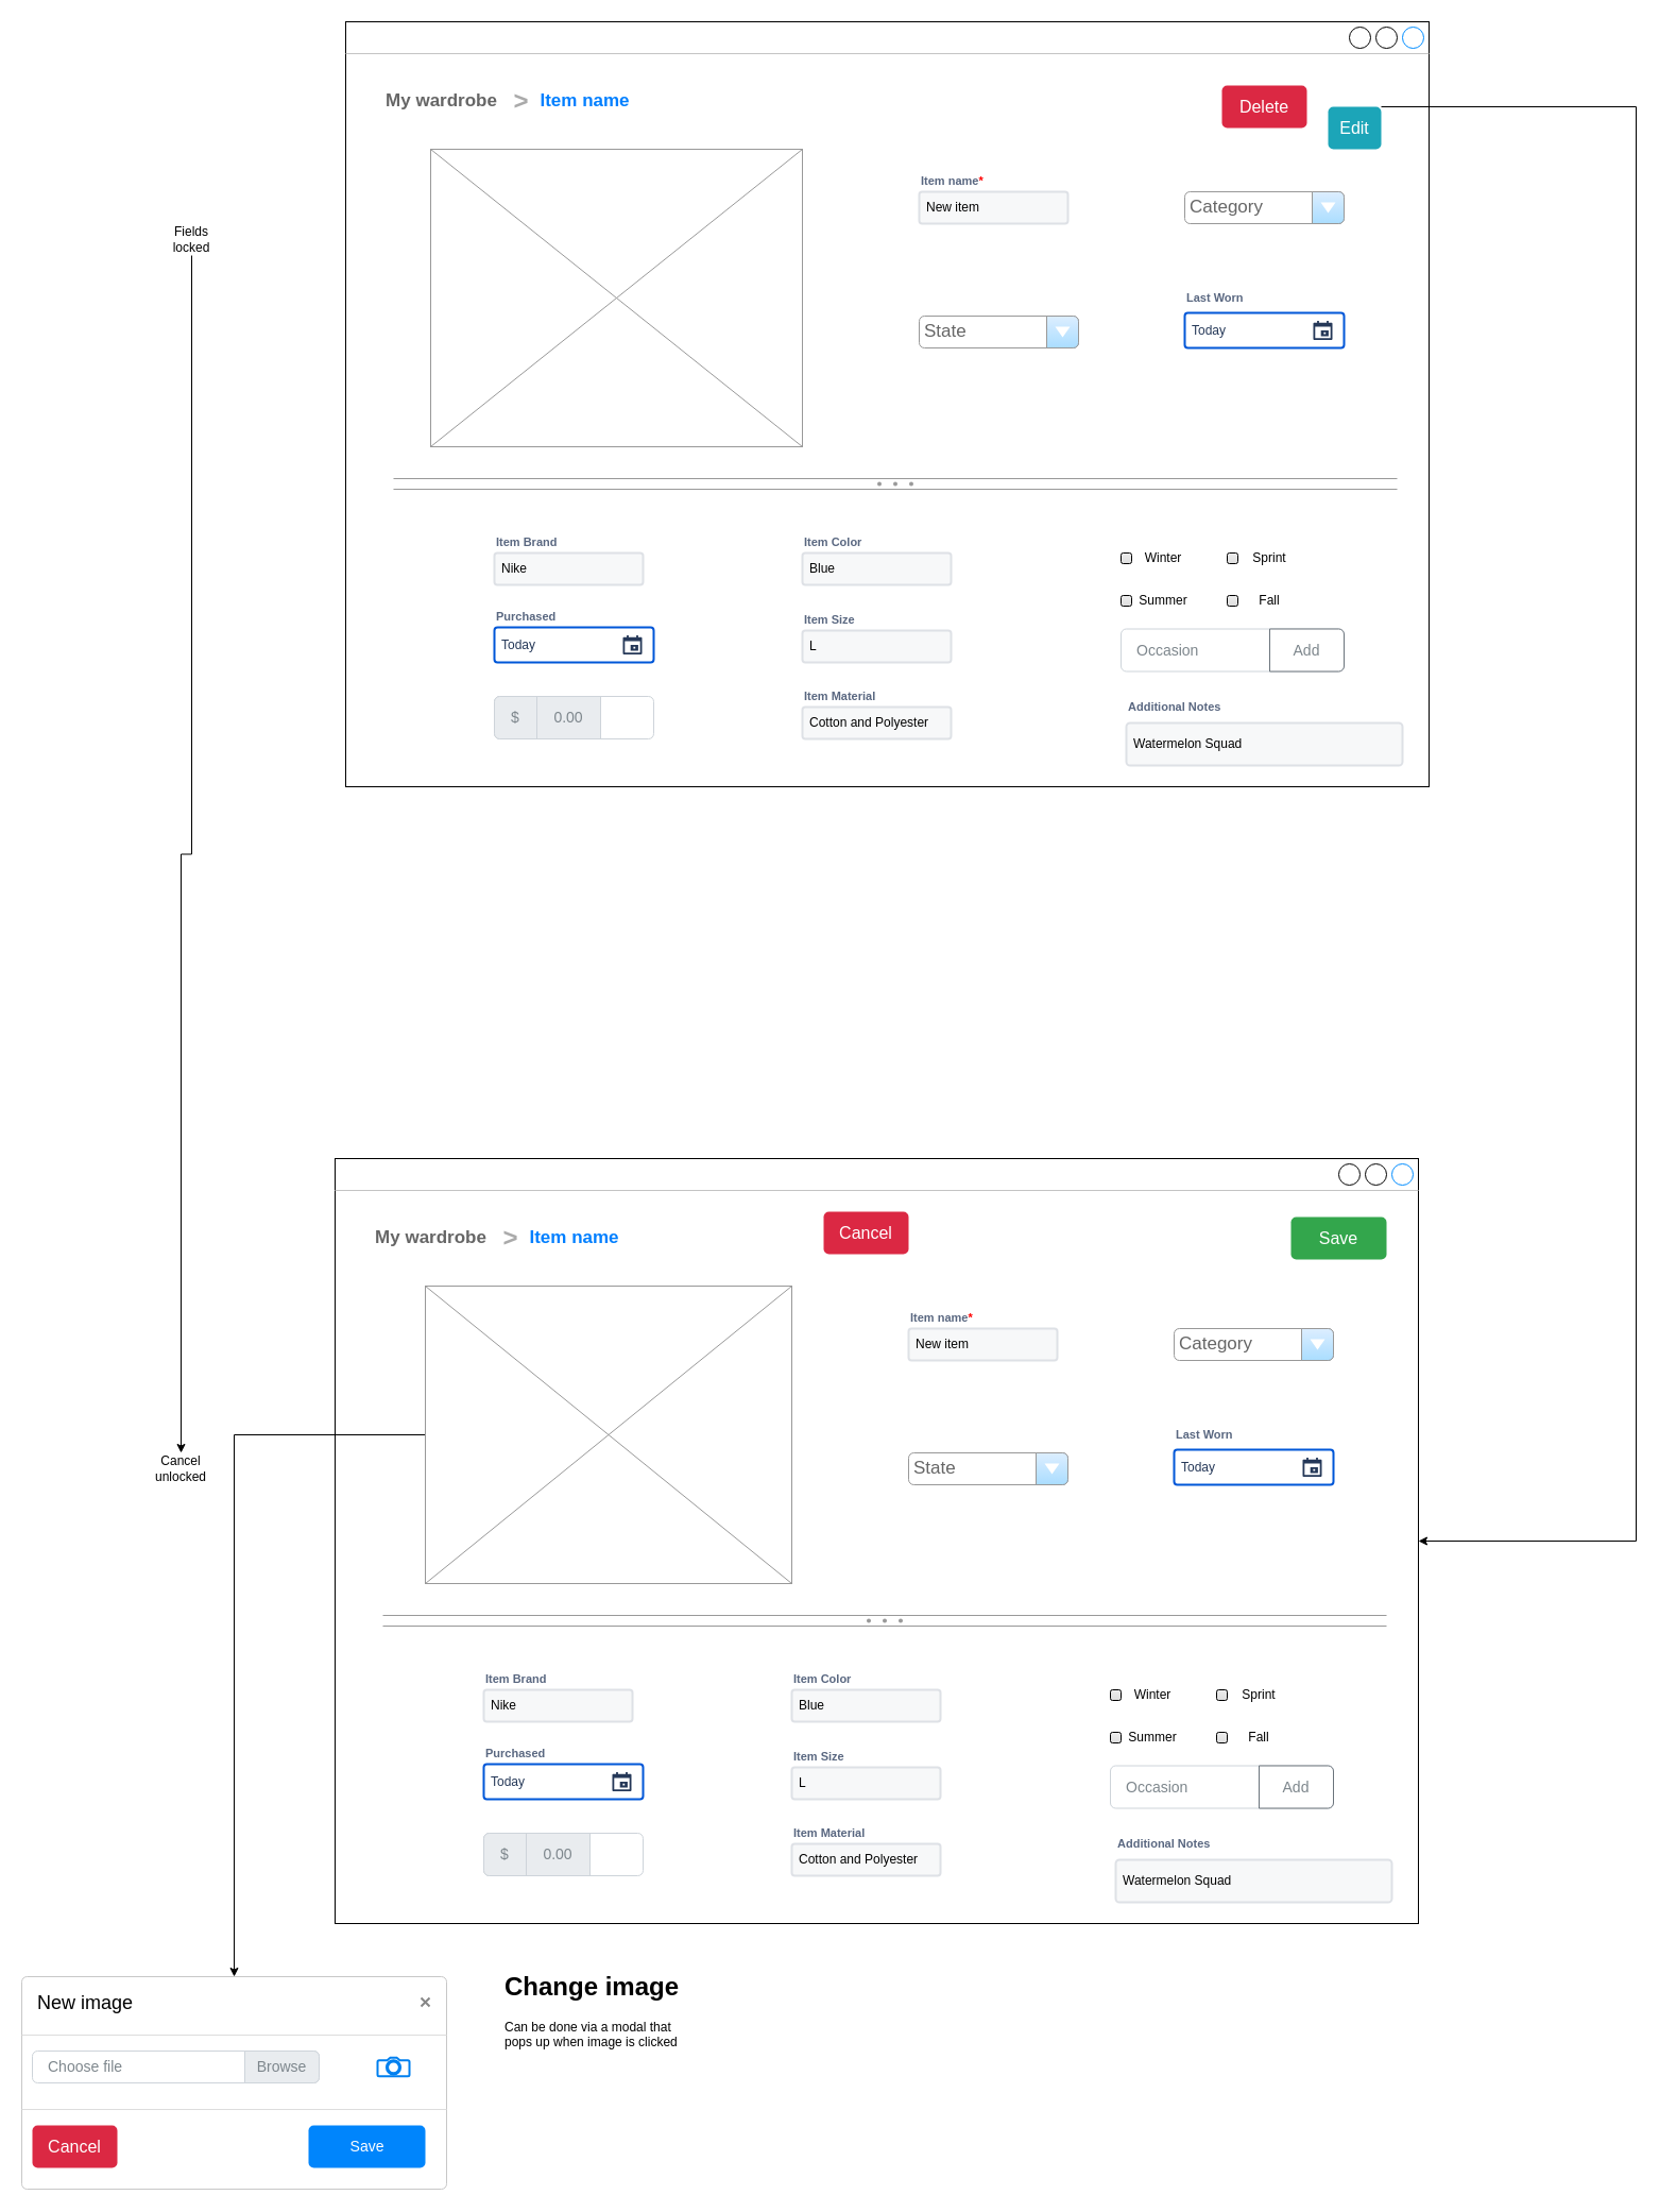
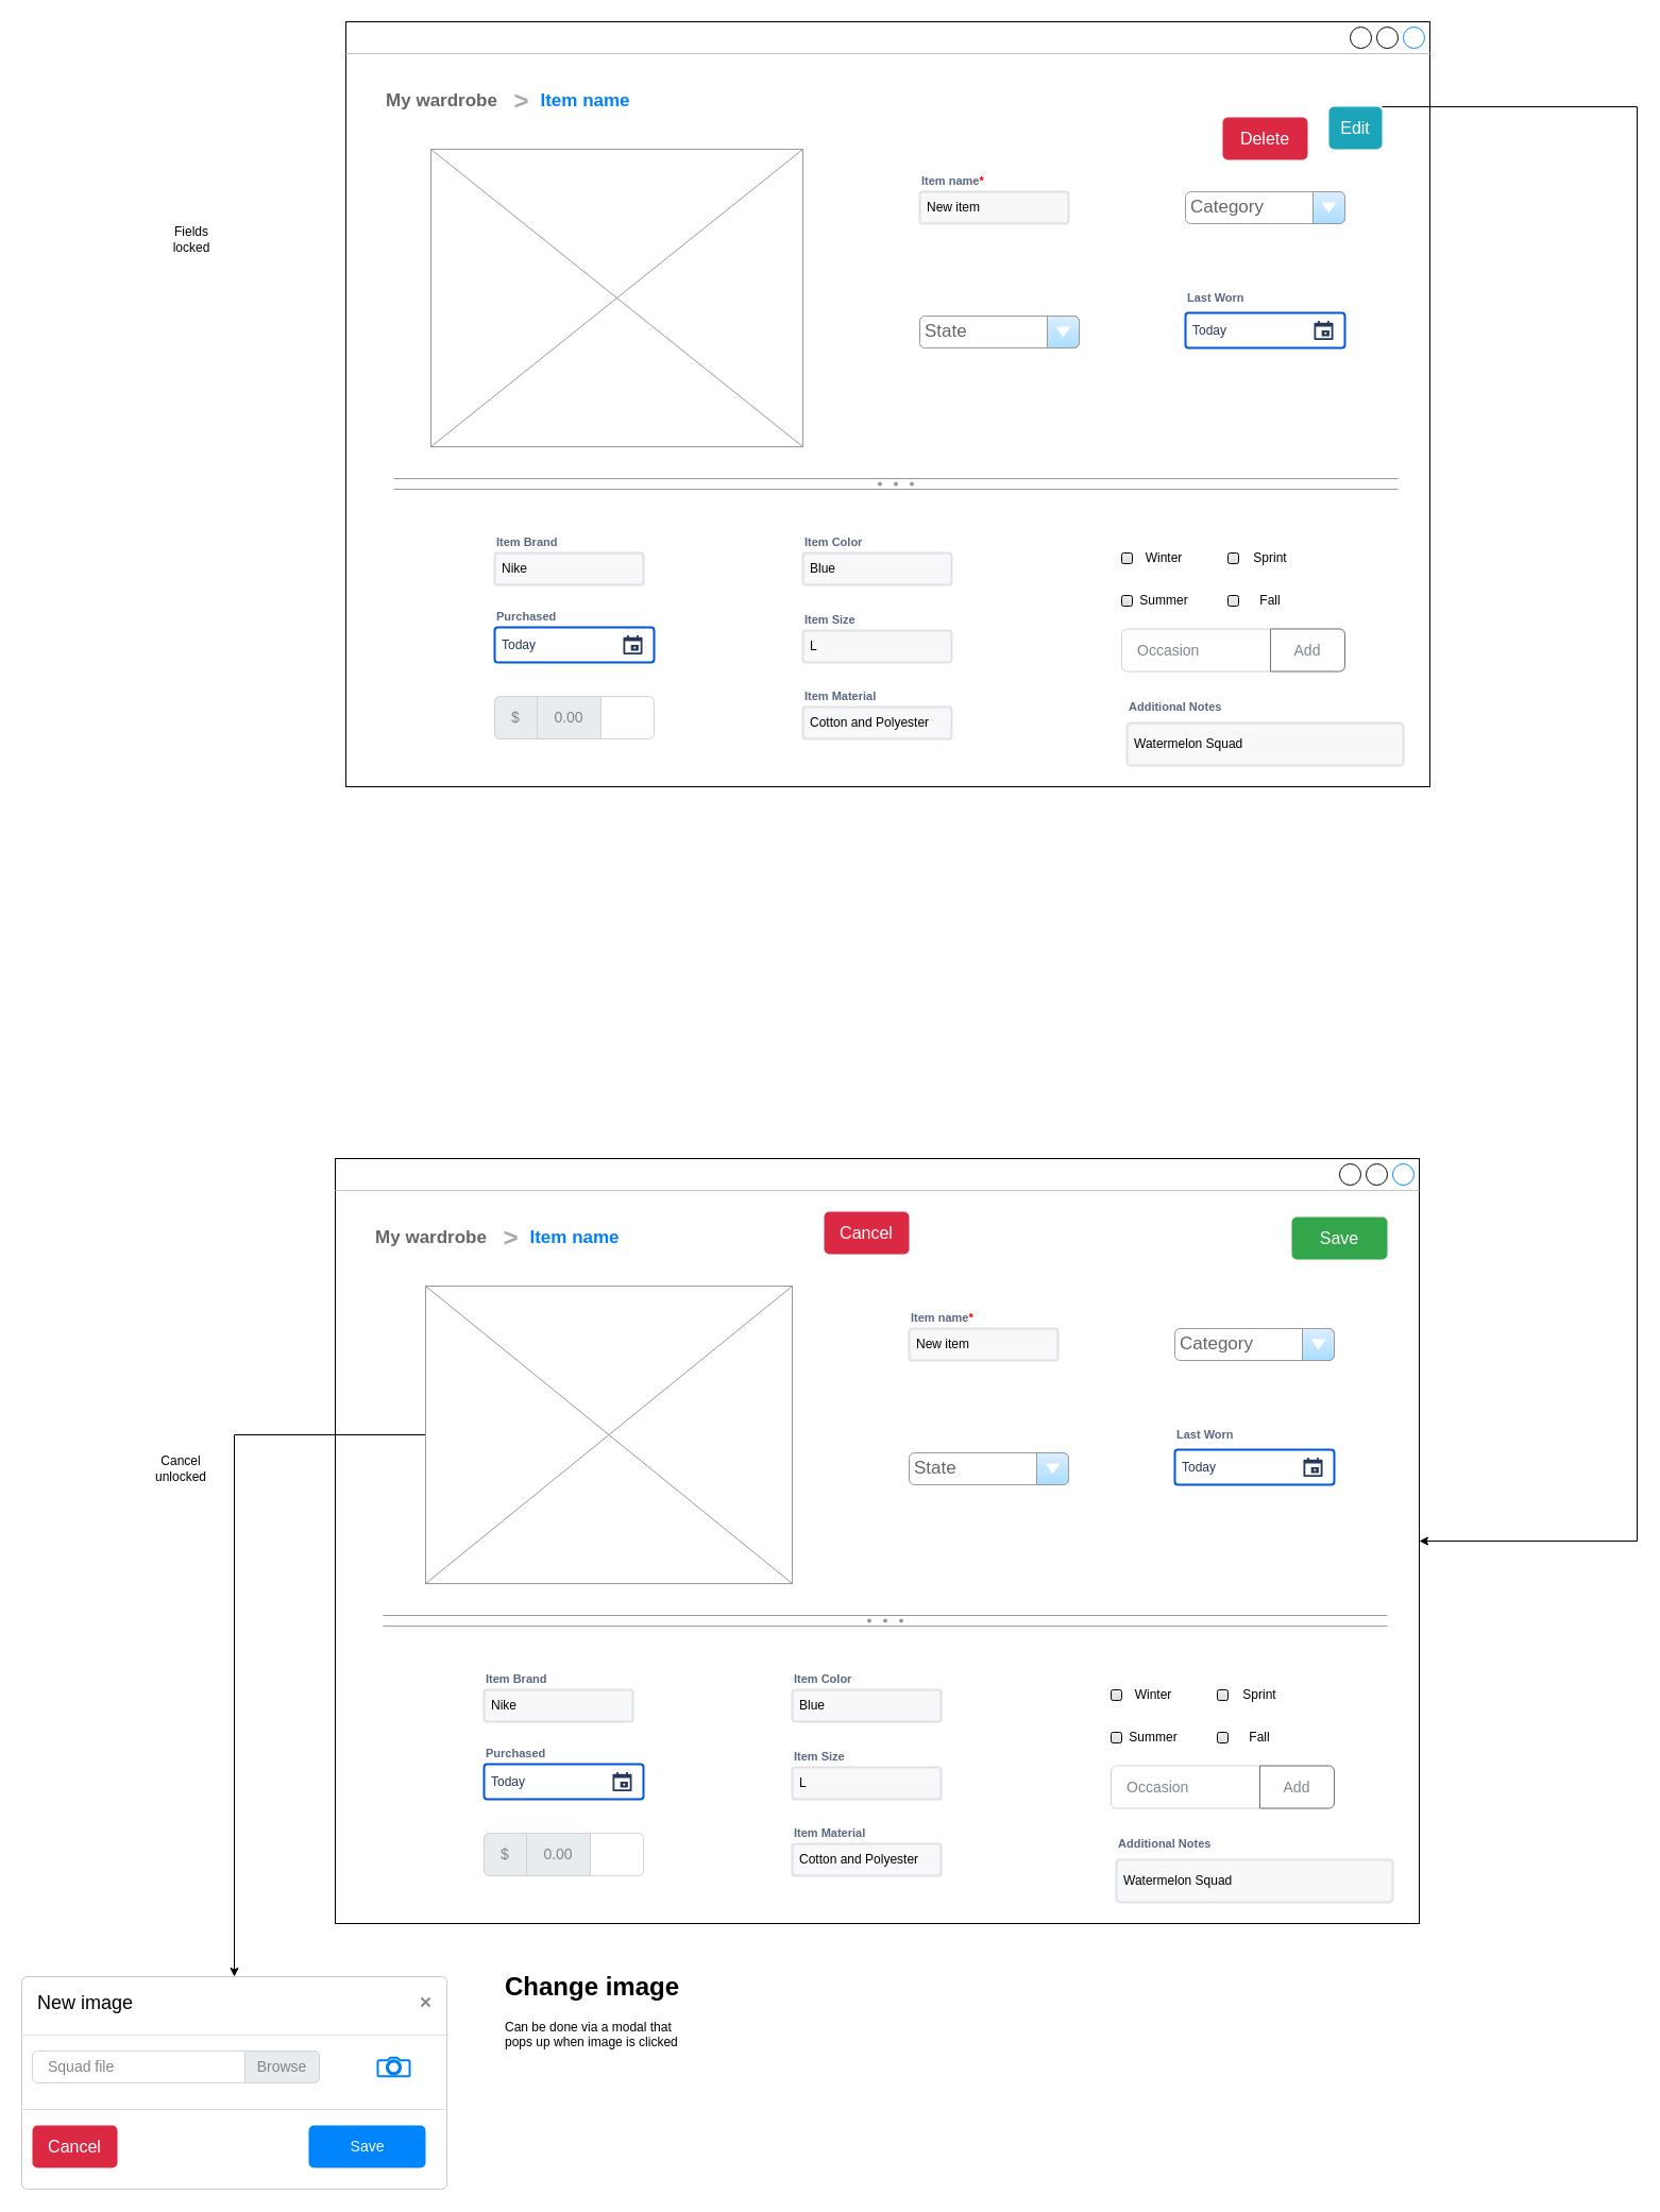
- <mxCell id="98" value="Delete" style="html=1;shadow=0;dashed=0;shape=mxgraph.bootstrap.rrect;rSize=5;strokeColor=none;strokeWidth=1;fillColor=#DB2843;fontColor=#FFFFFF;whiteSpace=wrap;align=center;verticalAlign=middle;spacingLeft=0;fontStyle=0;fontSize=16;spacing=5;" vertex="1" parent="1"><mxGeometry x="1150" y="80" width="80" height="40" as="geometry" /></mxCell>
+ <mxCell id="98" value="Delete" style="html=1;shadow=0;dashed=0;shape=mxgraph.bootstrap.rrect;rSize=5;strokeColor=none;strokeWidth=1;fillColor=#DB2843;fontColor=#FFFFFF;whiteSpace=wrap;align=center;verticalAlign=middle;spacingLeft=0;fontStyle=0;fontSize=16;spacing=5;" vertex="1" parent="1"><mxGeometry x="1150" y="110" width="80" height="40" as="geometry" /></mxCell>
- <mxCell id="83" style="edgeStyle=orthogonalEdgeStyle;rounded=0;orthogonalLoop=1;jettySize=auto;html=1;entryX=0.5;entryY=0;entryDx=0;entryDy=0;" edge="1" parent="1" source="84" target="85"><mxGeometry relative="1" as="geometry" /></mxCell>
- <mxCell id="92" value="Choose file" style="html=1;shadow=0;dashed=0;shape=mxgraph.bootstrap.rrect;rSize=5;strokeColor=#CED4DA;html=1;whiteSpace=wrap;fillColor=#FFFFFF;fontColor=#7D868C;align=left;spacingLeft=0;spacing=15;fontSize=14;" vertex="1" parent="87"><mxGeometry x="10" y="70" width="270" height="30" as="geometry" /></mxCell>
+ <mxCell id="92" value="Squad file" style="html=1;shadow=0;dashed=0;shape=mxgraph.bootstrap.rrect;rSize=5;strokeColor=#CED4DA;html=1;whiteSpace=wrap;fillColor=#FFFFFF;fontColor=#7D868C;align=left;spacingLeft=0;spacing=15;fontSize=14;" vertex="1" parent="87"><mxGeometry x="10" y="70" width="270" height="30" as="geometry" /></mxCell>
